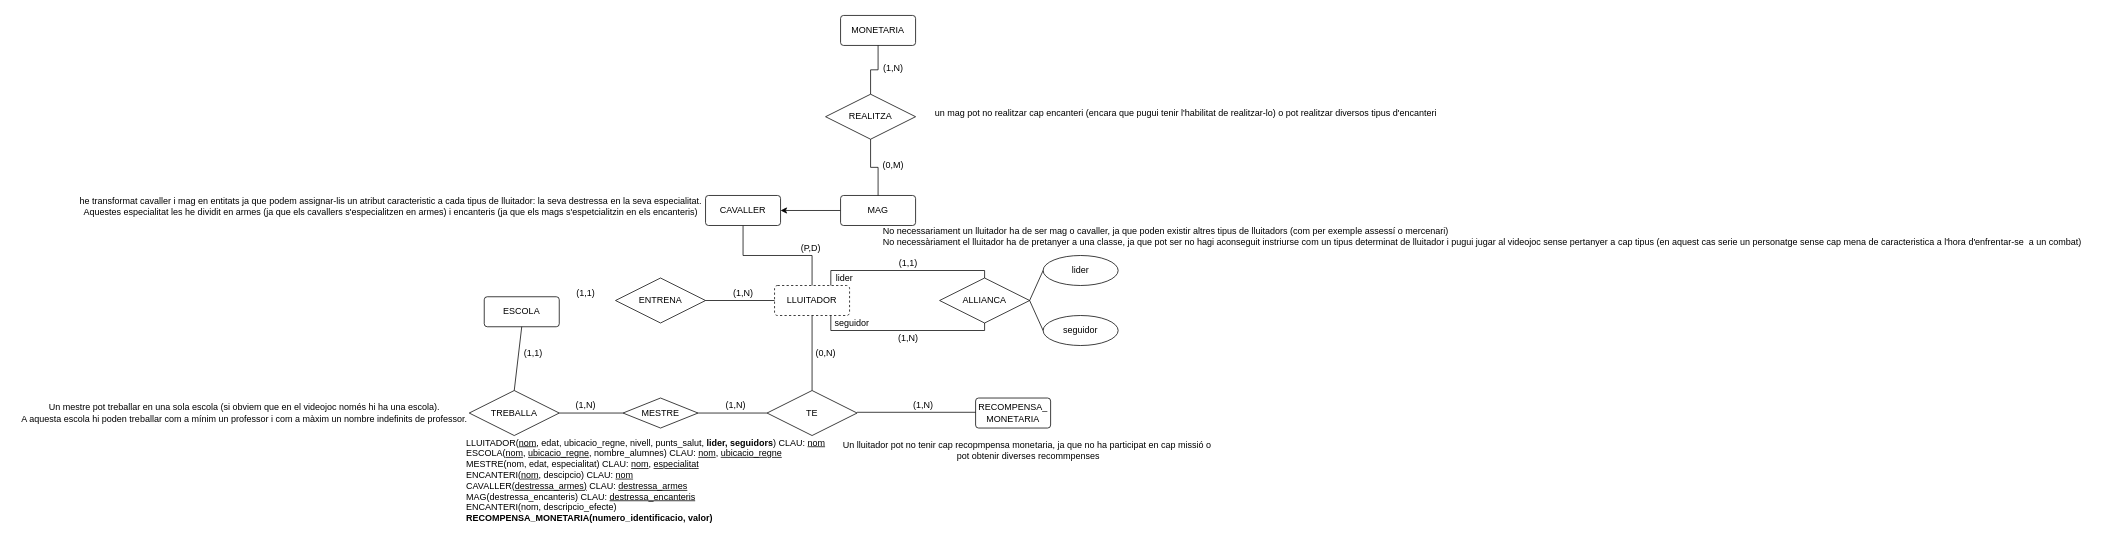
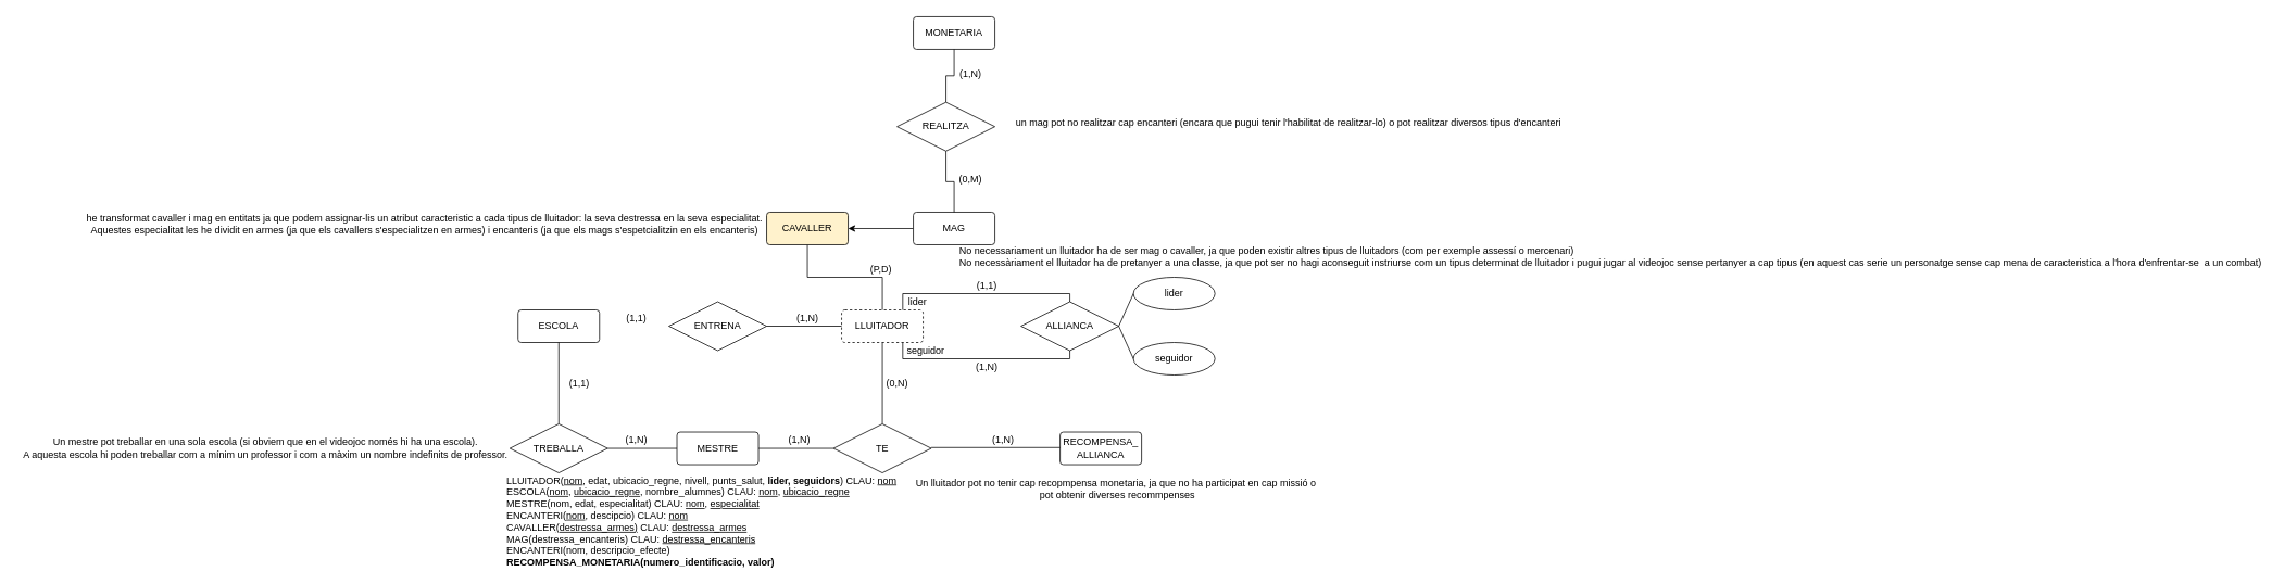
- <mxCell id="34" value="CAVALLER" style="rounded=1;arcSize=10;whiteSpace=wrap;html=1;align=center;" parent="1" vertex="1"><mxGeometry x="940" y="260" width="100" height="40" as="geometry" /></mxCell>
+ <mxCell id="34" value="CAVALLER" style="rounded=1;arcSize=10;whiteSpace=wrap;html=1;align=center;fillColor=#fff2cc;" parent="1" vertex="1"><mxGeometry x="940" y="260" width="100" height="40" as="geometry" /></mxCell>
- <mxCell id="7" value="ESCOLA" style="rounded=1;arcSize=10;whiteSpace=wrap;html=1;align=center;" parent="1" vertex="1"><mxGeometry x="645" y="395" width="100" height="40" as="geometry" /></mxCell>
+ <mxCell id="7" value="ESCOLA" style="rounded=1;arcSize=10;whiteSpace=wrap;html=1;align=center;" parent="1" vertex="1"><mxGeometry x="635" y="380" width="100" height="40" as="geometry" /></mxCell>
- <mxCell id="12" value="MESTRE" style="rhombus;arcSize=10;whiteSpace=wrap;html=1;align=center;" parent="1" vertex="1"><mxGeometry x="830" y="530" width="100" height="40" as="geometry" /></mxCell>
+ <mxCell id="12" value="MESTRE" style="rounded=1;arcSize=10;whiteSpace=wrap;html=1;align=center;" parent="1" vertex="1"><mxGeometry x="830" y="530" width="100" height="40" as="geometry" /></mxCell>
- <mxCell id="47" value="RECOMPENSA_&lt;br&gt;MONETARIA" style="rounded=1;arcSize=10;whiteSpace=wrap;html=1;align=center;" parent="1" vertex="1"><mxGeometry x="1300" y="530" width="100" height="40" as="geometry" /></mxCell>
+ <mxCell id="47" value="RECOMPENSA_&lt;br&gt;ALLIANCA" style="rounded=1;arcSize=10;whiteSpace=wrap;html=1;align=center;" parent="1" vertex="1"><mxGeometry x="1300" y="530" width="100" height="40" as="geometry" /></mxCell>
